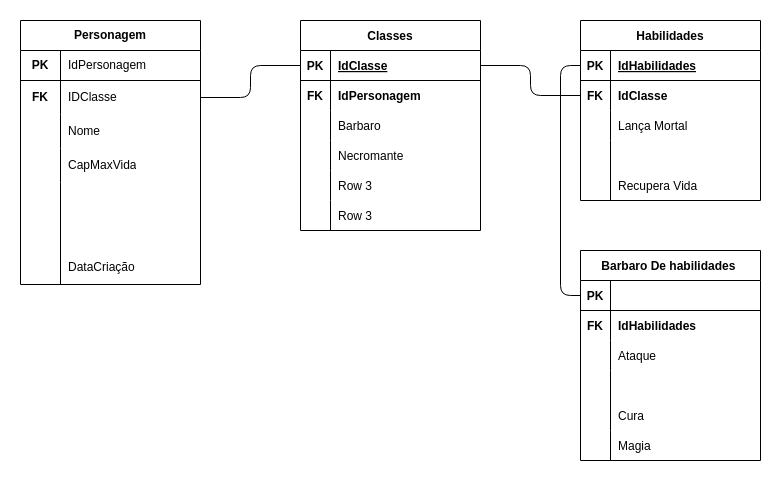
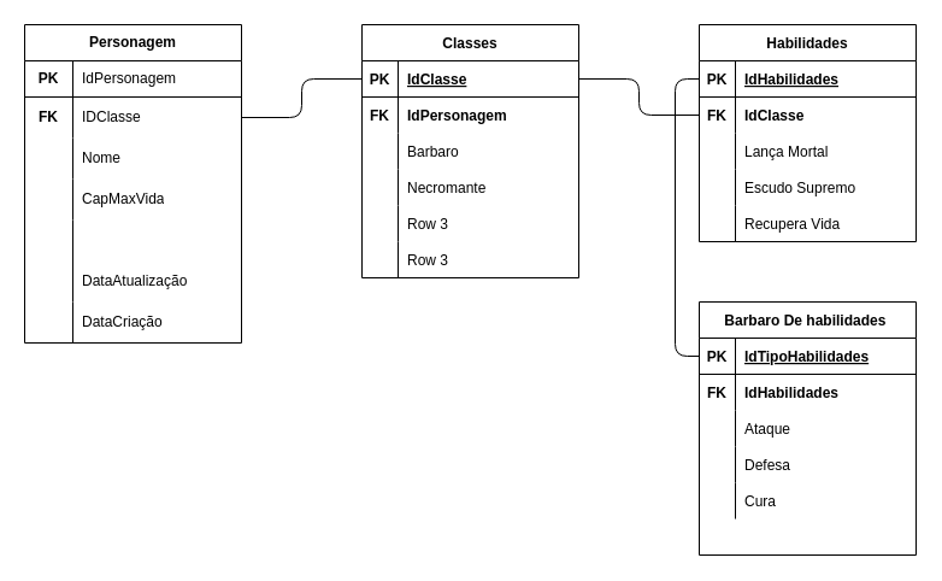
+ <mxCell id="54" value="Escudo Supremo" style="shape=partialRectangle;connectable=0;fillColor=none;top=0;left=0;bottom=0;right=0;align=left;spacingLeft=6;overflow=hidden;" parent="52" vertex="1"><mxGeometry x="30" width="150" height="30" as="geometry" /></mxCell>
+ <mxCell id="19" value="DataAtualização" style="shape=partialRectangle;html=1;whiteSpace=wrap;connectable=0;fillColor=none;top=0;left=0;bottom=0;right=0;align=left;spacingLeft=6;overflow=hidden;" parent="17" vertex="1"><mxGeometry x="40" width="140" height="34" as="geometry" /></mxCell>
+ <mxCell id="61" value="IdTipoHabilidades" style="shape=partialRectangle;connectable=0;fillColor=none;top=0;left=0;bottom=0;right=0;align=left;spacingLeft=6;fontStyle=5;overflow=hidden;" parent="59" vertex="1"><mxGeometry x="30" width="150" height="30" as="geometry" /></mxCell>
+ <mxCell id="70" value="Defesa" style="shape=partialRectangle;connectable=0;fillColor=none;top=0;left=0;bottom=0;right=0;align=left;spacingLeft=6;overflow=hidden;" parent="68" vertex="1"><mxGeometry x="30" width="150" height="30" as="geometry" /></mxCell>
- <mxCell id="76" value="Magia" style="shape=partialRectangle;connectable=0;fillColor=none;top=0;left=0;bottom=0;right=0;align=left;spacingLeft=6;overflow=hidden;" parent="74" vertex="1"><mxGeometry x="30" width="150" height="30" as="geometry" /></mxCell>
